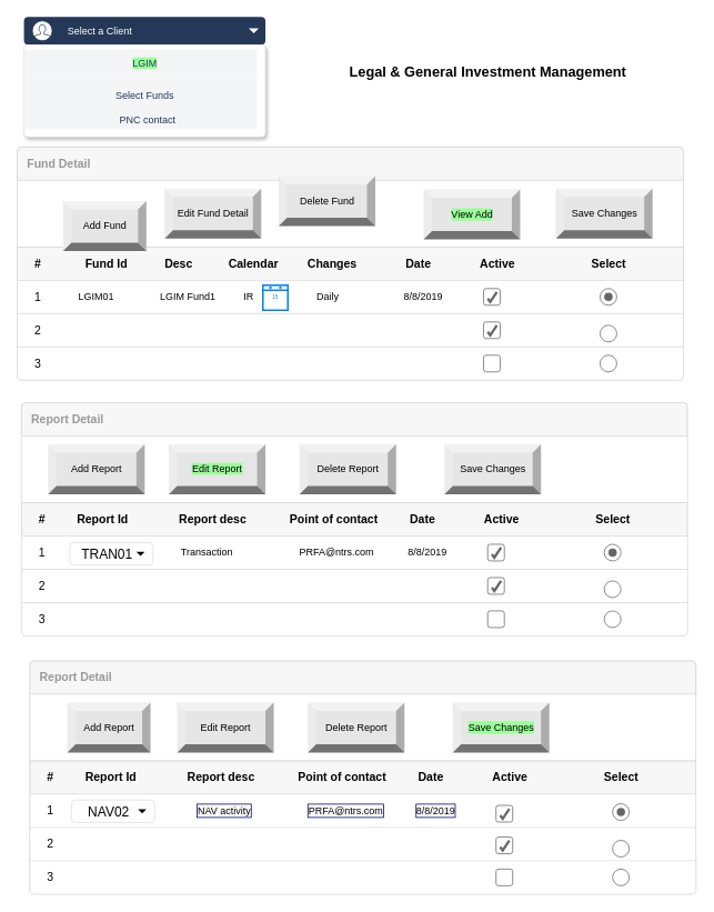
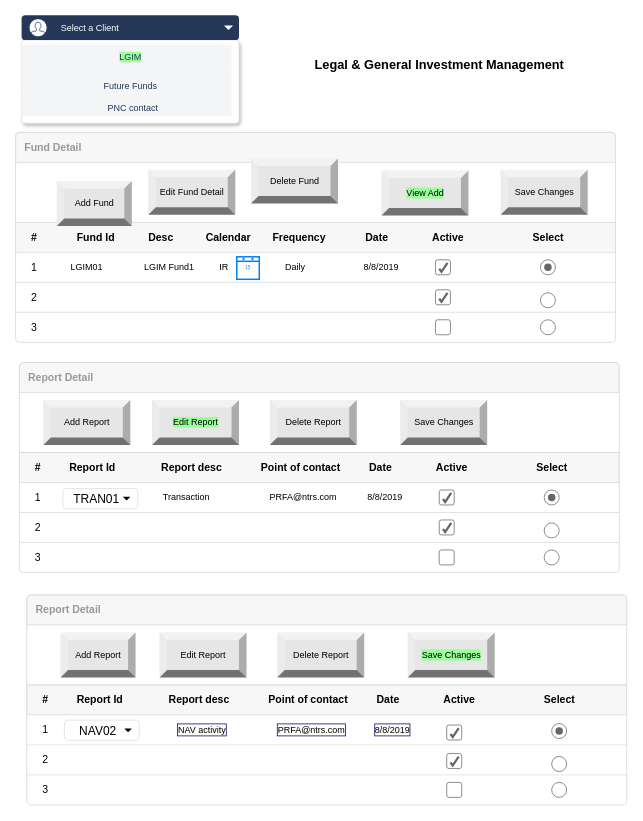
- <mxCell id="5" value="&lt;div&gt;&lt;span&gt;Select Funds&lt;/span&gt;&lt;/div&gt;" style="rounded=0;fillColor=#F4F5F7;strokeColor=none;shadow=0;html=1;align=center;fontSize=12;spacingLeft=10;fontColor=#253858;resizeWidth=1" parent="2" vertex="1"><mxGeometry y="39" width="280" height="33" as="geometry"><mxPoint y="6" as="offset" /></mxGeometry></mxCell>
+ <mxCell id="5" value="&lt;div&gt;&lt;span&gt;Future Funds&lt;/span&gt;&lt;/div&gt;" style="rounded=0;fillColor=#F4F5F7;strokeColor=none;shadow=0;html=1;align=center;fontSize=12;spacingLeft=10;fontColor=#253858;resizeWidth=1" parent="2" vertex="1"><mxGeometry y="39" width="280" height="33" as="geometry"><mxPoint y="6" as="offset" /></mxGeometry></mxCell>
- <mxCell id="38" value="&lt;b&gt;&lt;font style=&quot;font-size: 14px&quot;&gt;Changes&lt;/font&gt;&lt;/b&gt;" style="text;html=1;strokeColor=none;fillColor=none;align=center;verticalAlign=middle;whiteSpace=wrap;rounded=0;" parent="7" vertex="1"><mxGeometry x="347" y="130" width="63" height="20" as="geometry" /></mxCell>
+ <mxCell id="38" value="&lt;b&gt;&lt;font style=&quot;font-size: 14px&quot;&gt;Frequency&lt;/font&gt;&lt;/b&gt;" style="text;html=1;strokeColor=none;fillColor=none;align=center;verticalAlign=middle;whiteSpace=wrap;rounded=0;" parent="7" vertex="1"><mxGeometry x="347" y="130" width="63" height="20" as="geometry" /></mxCell>
